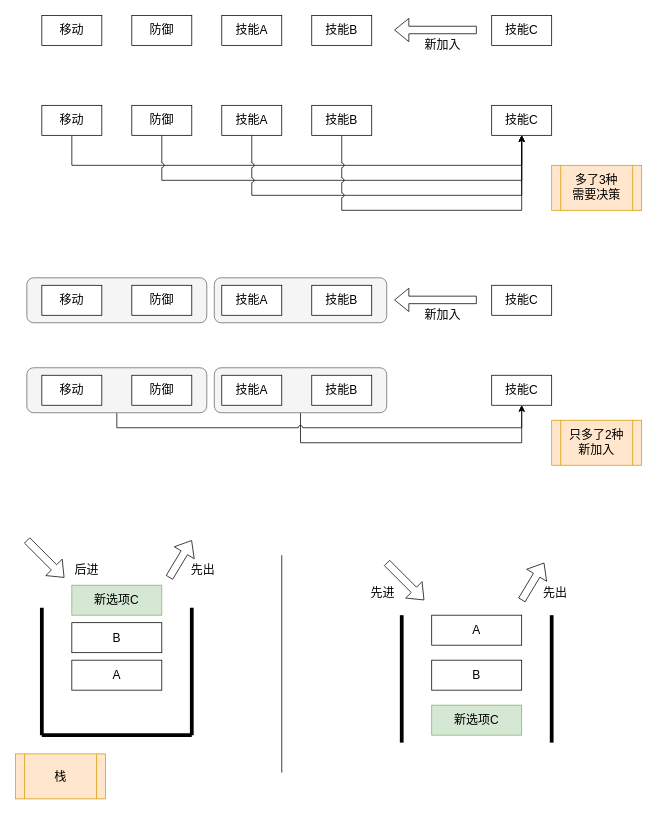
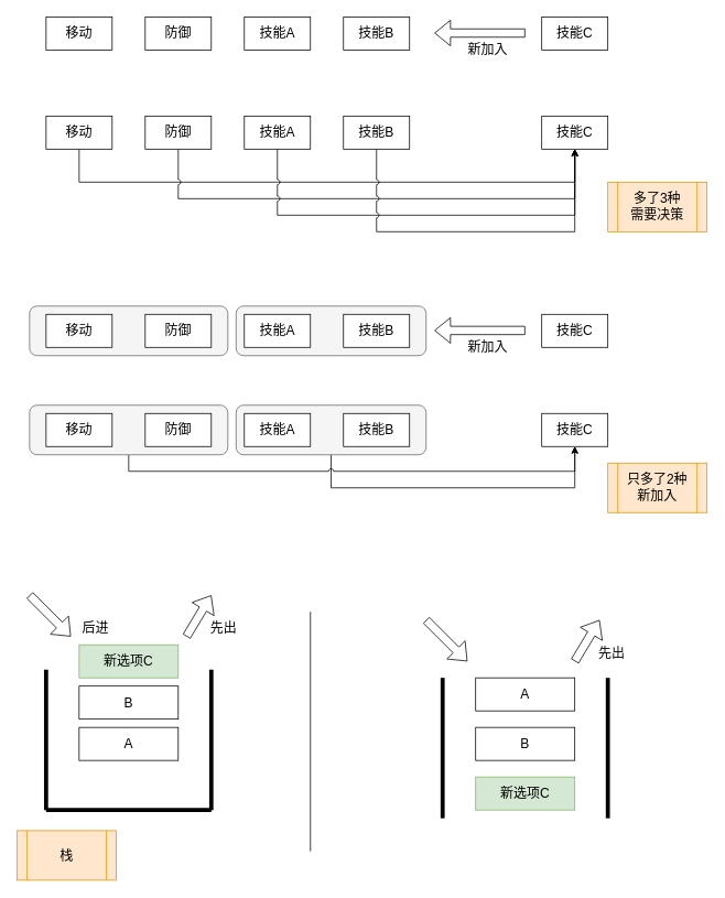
- <mxCell id="54" value="先进" style="text;html=1;strokeColor=none;fillColor=none;align=center;verticalAlign=middle;whiteSpace=wrap;rounded=0;fontSize=16;" vertex="1" parent="1"><mxGeometry x="485" y="780" width="50" height="20" as="geometry" /></mxCell>
